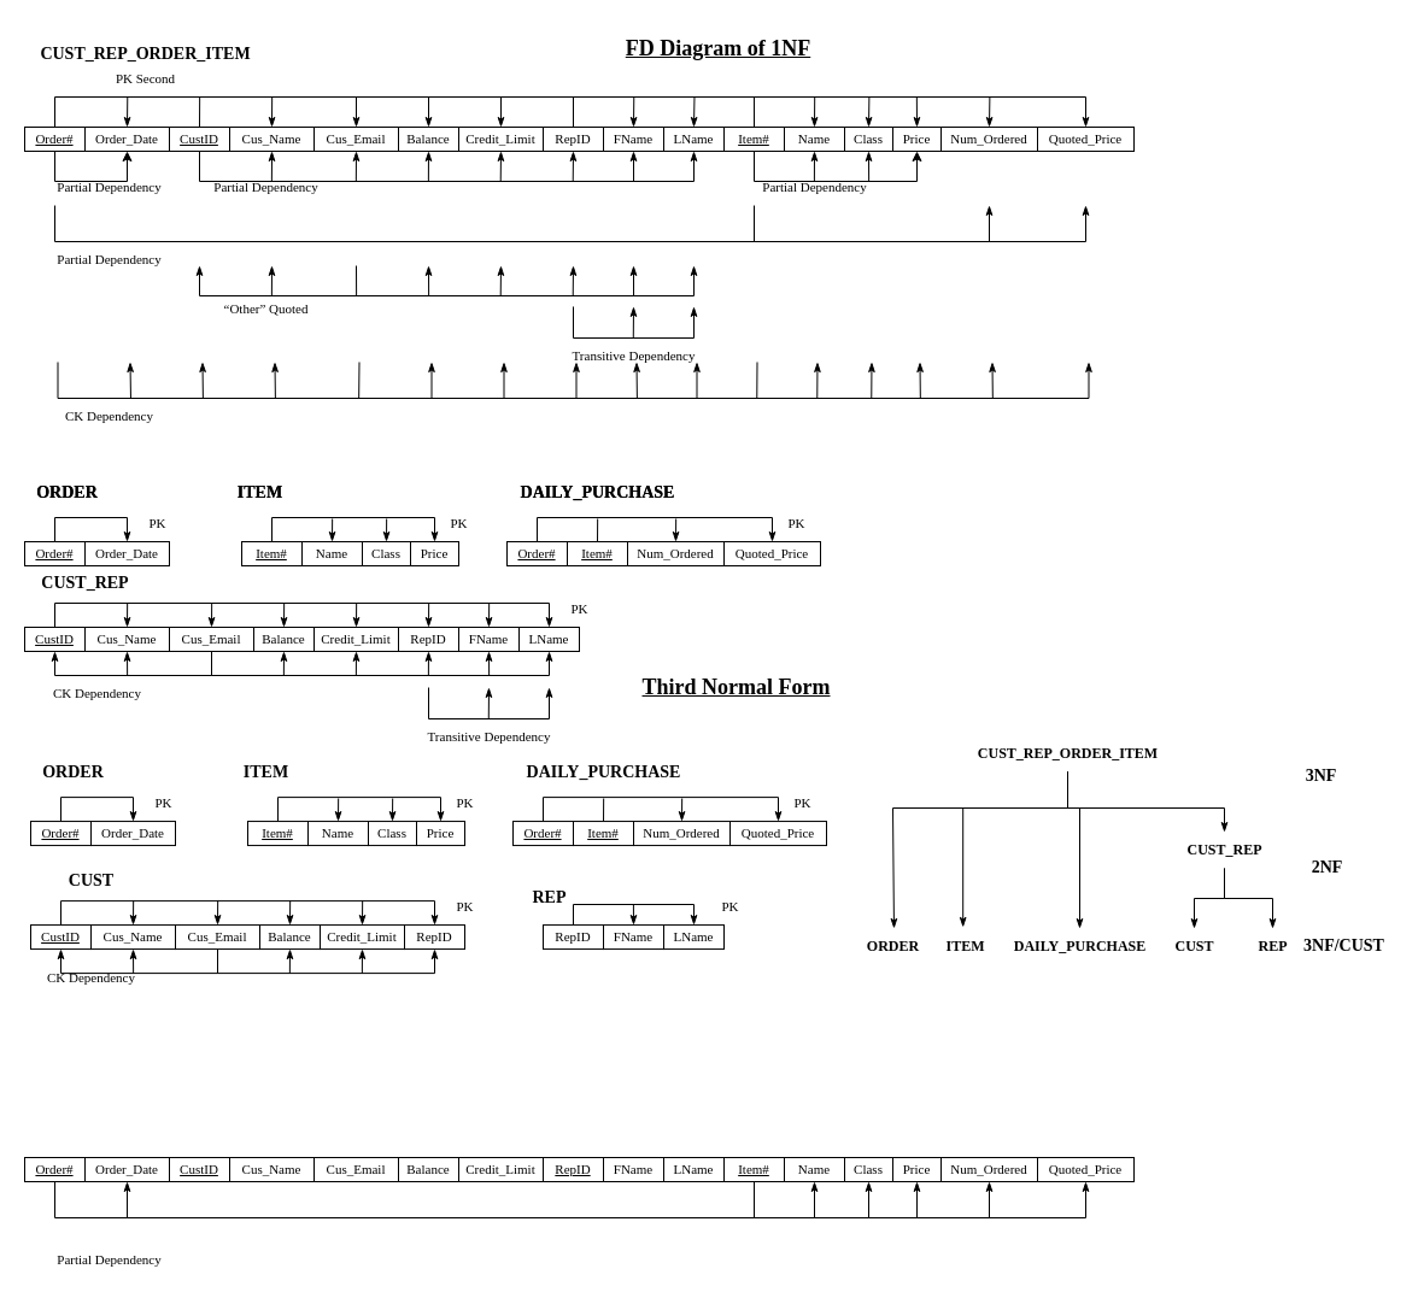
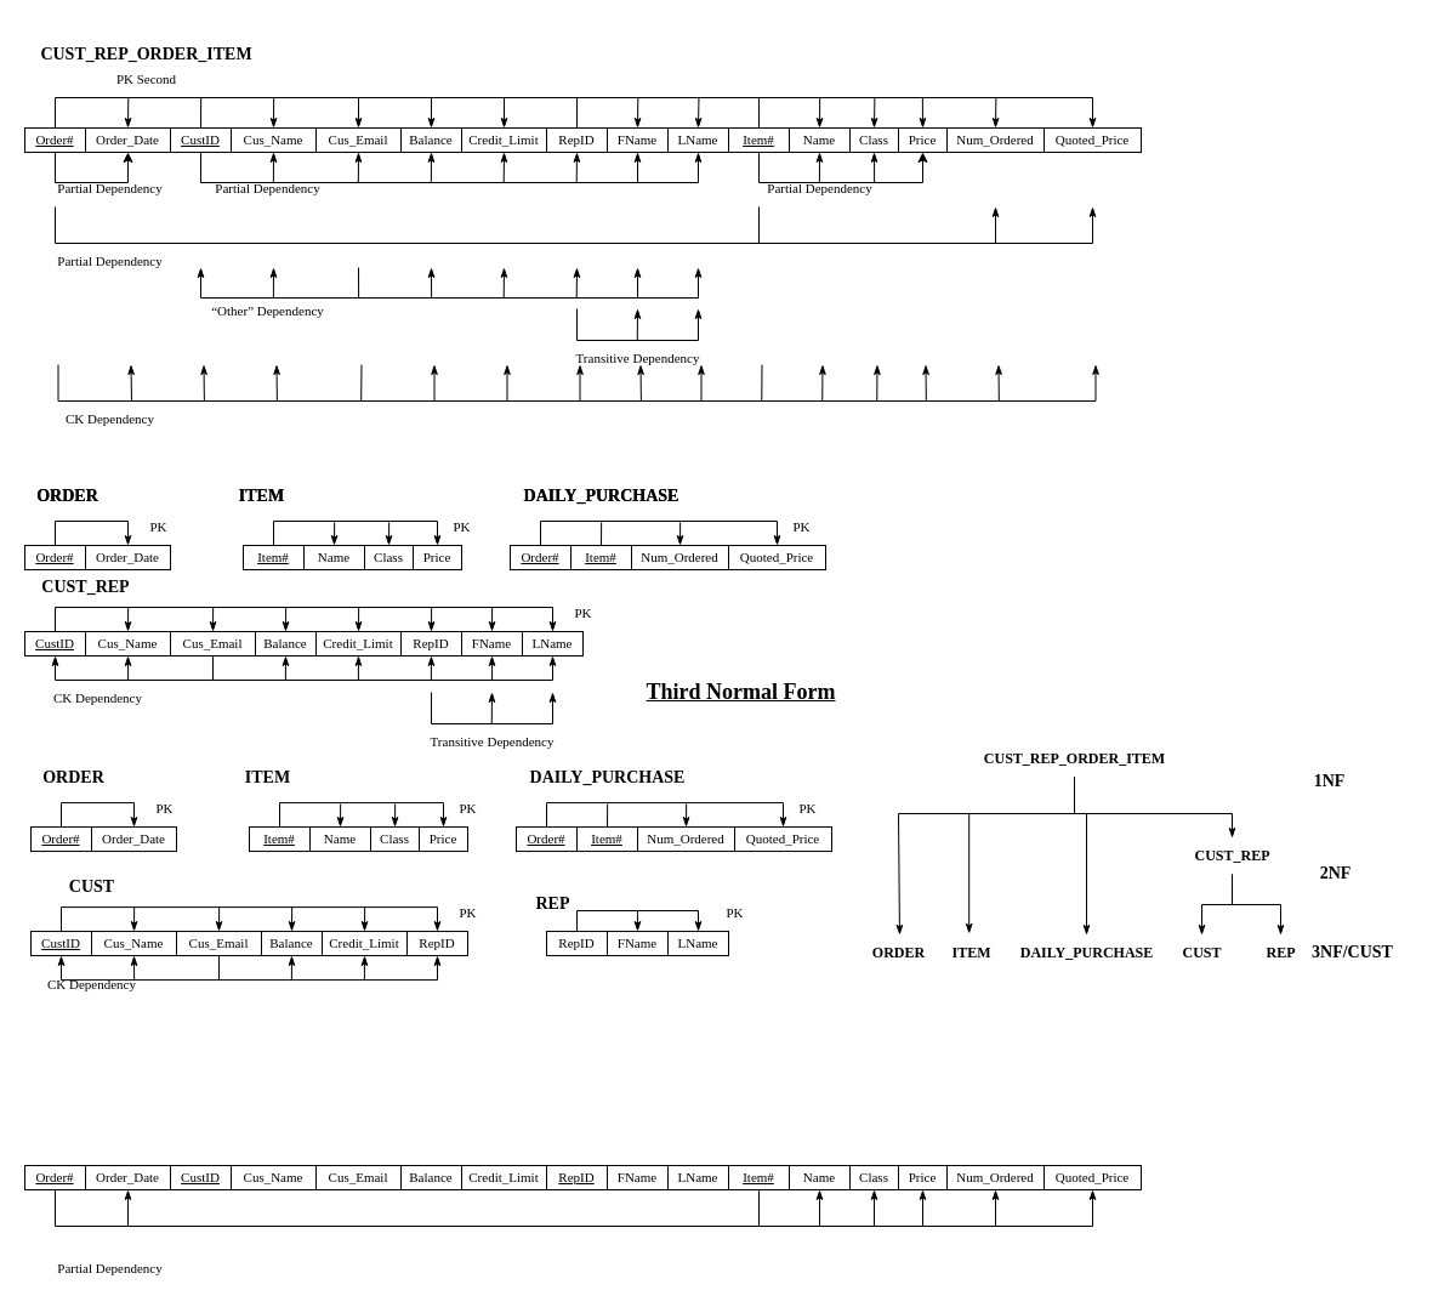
- <mxCell id="96" value="&lt;b style=&quot;&quot;&gt;&lt;font style=&quot;font-size: 18px;&quot;&gt;&lt;u&gt;FD Diagram of 1NF&lt;/u&gt;&lt;/font&gt;&lt;/b&gt;" style="text;html=1;resizable=0;autosize=1;align=center;verticalAlign=middle;points=[];fillColor=none;strokeColor=none;rounded=0;fontFamily=Times New Roman;fontSize=11;" parent="1" vertex="1"><mxGeometry x="505" y="20" width="180" height="40" as="geometry" /></mxCell>
- <mxCell id="75" value="“Other” Quoted" style="text;html=1;resizable=0;autosize=1;align=center;verticalAlign=middle;points=[];fillColor=none;strokeColor=none;rounded=0;fontFamily=Times New Roman;fontSize=11;" parent="1" vertex="1"><mxGeometry x="160" y="241" width="120" height="30" as="geometry" /></mxCell>
+ <mxCell id="75" value="“Other” Dependency" style="text;html=1;resizable=0;autosize=1;align=center;verticalAlign=middle;points=[];fillColor=none;strokeColor=none;rounded=0;fontFamily=Times New Roman;fontSize=11;" parent="1" vertex="1"><mxGeometry x="160" y="241" width="120" height="30" as="geometry" /></mxCell>
- <mxCell id="222" value="&lt;b style=&quot;&quot;&gt;&lt;font style=&quot;font-size: 14px;&quot;&gt;3NF&lt;/font&gt;&lt;/b&gt;" style="text;html=1;resizable=0;autosize=1;align=center;verticalAlign=middle;points=[];fillColor=none;strokeColor=none;rounded=0;fontFamily=Times New Roman;fontSize=11;" vertex="1" parent="1"><mxGeometry x="1070" y="629" width="50" height="30" as="geometry" /></mxCell>
+ <mxCell id="222" value="&lt;b style=&quot;&quot;&gt;&lt;font style=&quot;font-size: 14px;&quot;&gt;1NF&lt;/font&gt;&lt;/b&gt;" style="text;html=1;resizable=0;autosize=1;align=center;verticalAlign=middle;points=[];fillColor=none;strokeColor=none;rounded=0;fontFamily=Times New Roman;fontSize=11;" vertex="1" parent="1"><mxGeometry x="1070" y="629" width="50" height="30" as="geometry" /></mxCell>
